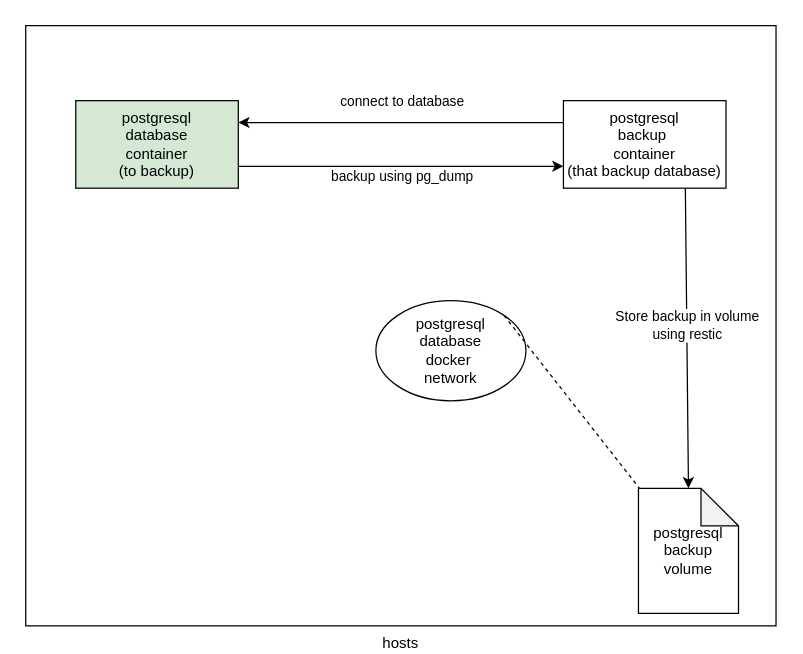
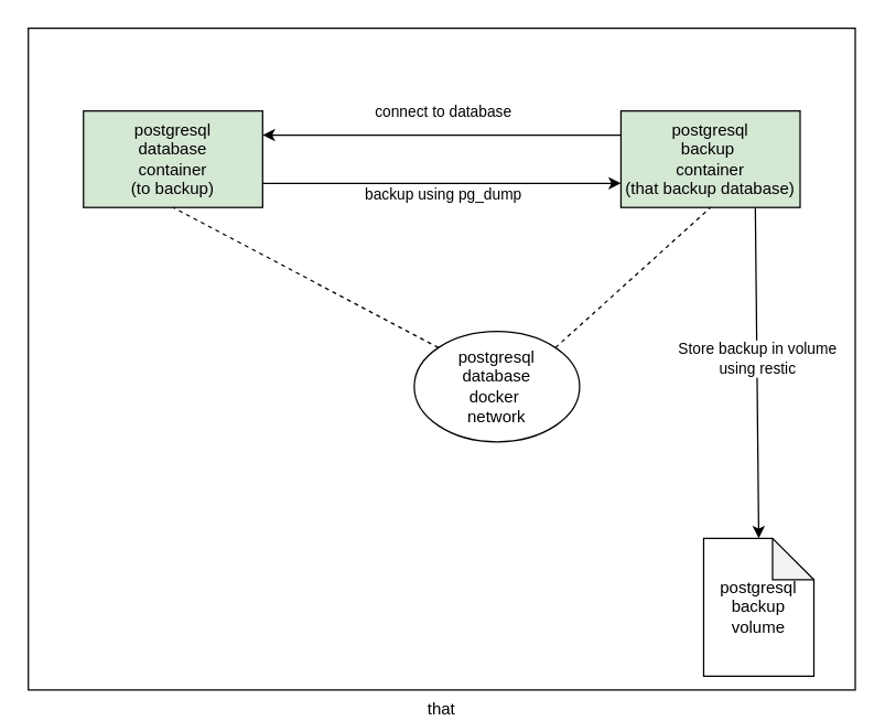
- <mxCell id="6" value="postgresql&lt;br&gt;backup&amp;nbsp;&lt;br&gt;container&lt;br&gt;(that backup database)" style="rounded=0;whiteSpace=wrap;html=1;" parent="1" vertex="1"><mxGeometry x="450" y="80" width="130" height="70" as="geometry" /></mxCell>
+ <mxCell id="6" value="postgresql&lt;br&gt;backup&amp;nbsp;&lt;br&gt;container&lt;br&gt;(that backup database)" style="rounded=0;whiteSpace=wrap;html=1;fillColor=#d5e8d4;" parent="1" vertex="1"><mxGeometry x="450" y="80" width="130" height="70" as="geometry" /></mxCell>
+ <mxCell id="7" value="" style="endArrow=none;dashed=1;html=1;entryX=0.5;entryY=1;entryDx=0;entryDy=0;exitX=0;exitY=0;exitDx=0;exitDy=0;" parent="1" source="8" target="3" edge="1"><mxGeometry width="50" height="50" relative="1" as="geometry"><mxPoint x="-40" y="240" as="sourcePoint" /><mxPoint x="230" y="250" as="targetPoint" /></mxGeometry></mxCell>
- <mxCell id="9" value="" style="endArrow=none;dashed=1;html=1;exitX=1;exitY=0;exitDx=0;exitDy=0;" parent="1" source="8" target="14" edge="1"><mxGeometry width="50" height="50" relative="1" as="geometry"><mxPoint x="180" y="280" as="sourcePoint" /><mxPoint x="230" y="230" as="targetPoint" /></mxGeometry></mxCell>
+ <mxCell id="9" value="" style="endArrow=none;dashed=1;html=1;entryX=0.5;entryY=1;entryDx=0;entryDy=0;exitX=1;exitY=0;exitDx=0;exitDy=0;" parent="1" source="8" target="6" edge="1"><mxGeometry width="50" height="50" relative="1" as="geometry"><mxPoint x="180" y="280" as="sourcePoint" /><mxPoint x="230" y="230" as="targetPoint" /></mxGeometry></mxCell>
- <mxCell id="2" value="hosts" style="rounded=0;whiteSpace=wrap;html=1;labelPosition=center;verticalLabelPosition=bottom;align=center;verticalAlign=top;" parent="1" vertex="1"><mxGeometry x="20" y="20" width="600" height="480" as="geometry" /></mxCell>
+ <mxCell id="2" value="that" style="rounded=0;whiteSpace=wrap;html=1;labelPosition=center;verticalLabelPosition=bottom;align=center;verticalAlign=top;" parent="1" vertex="1"><mxGeometry x="20" y="20" width="600" height="480" as="geometry" /></mxCell>
